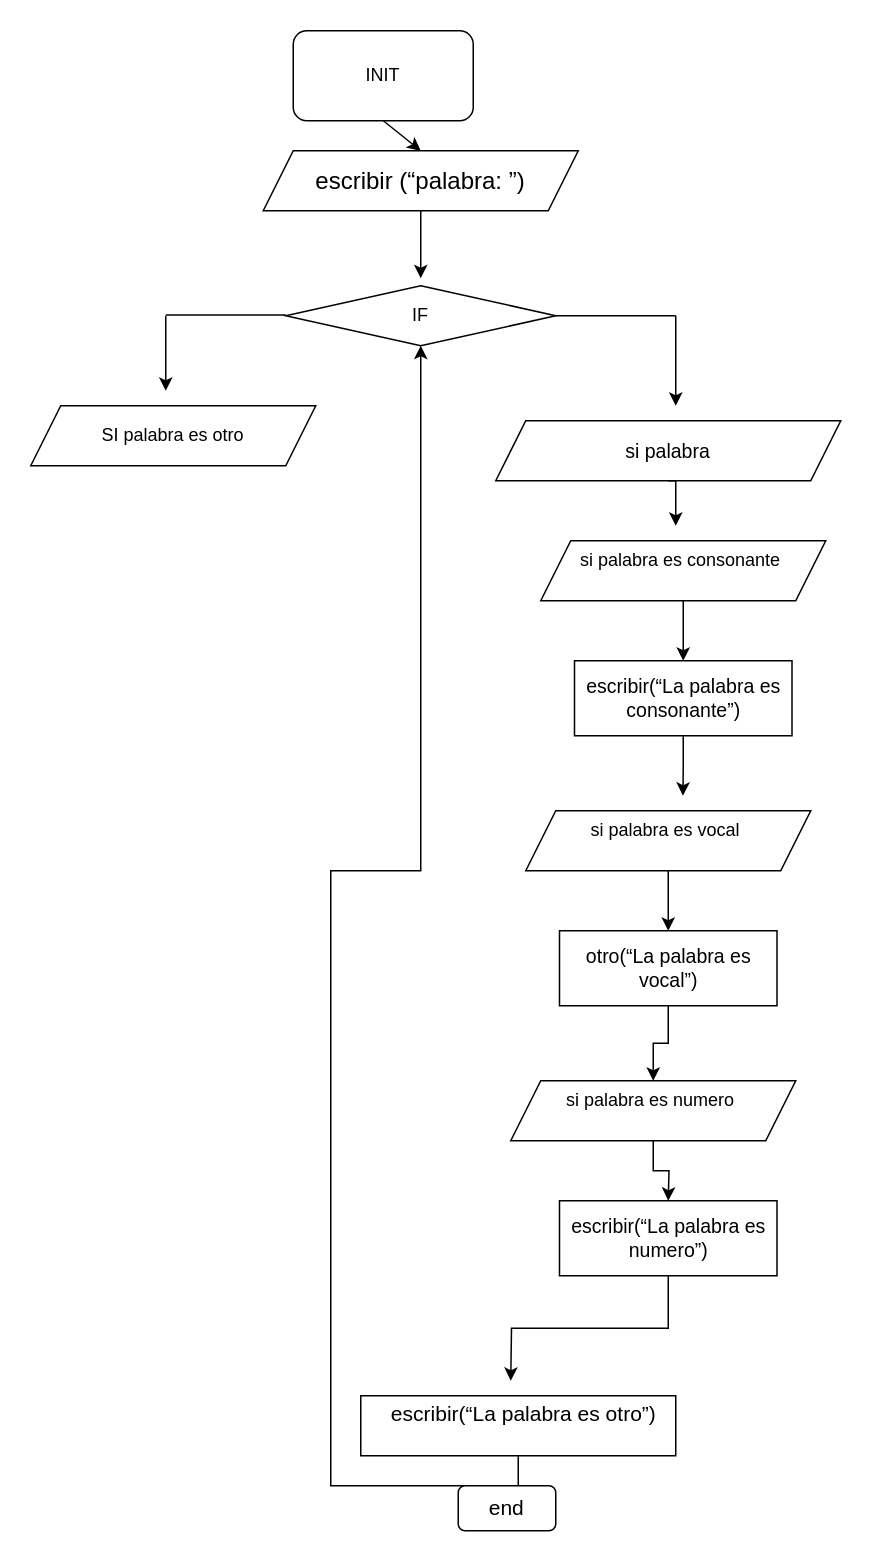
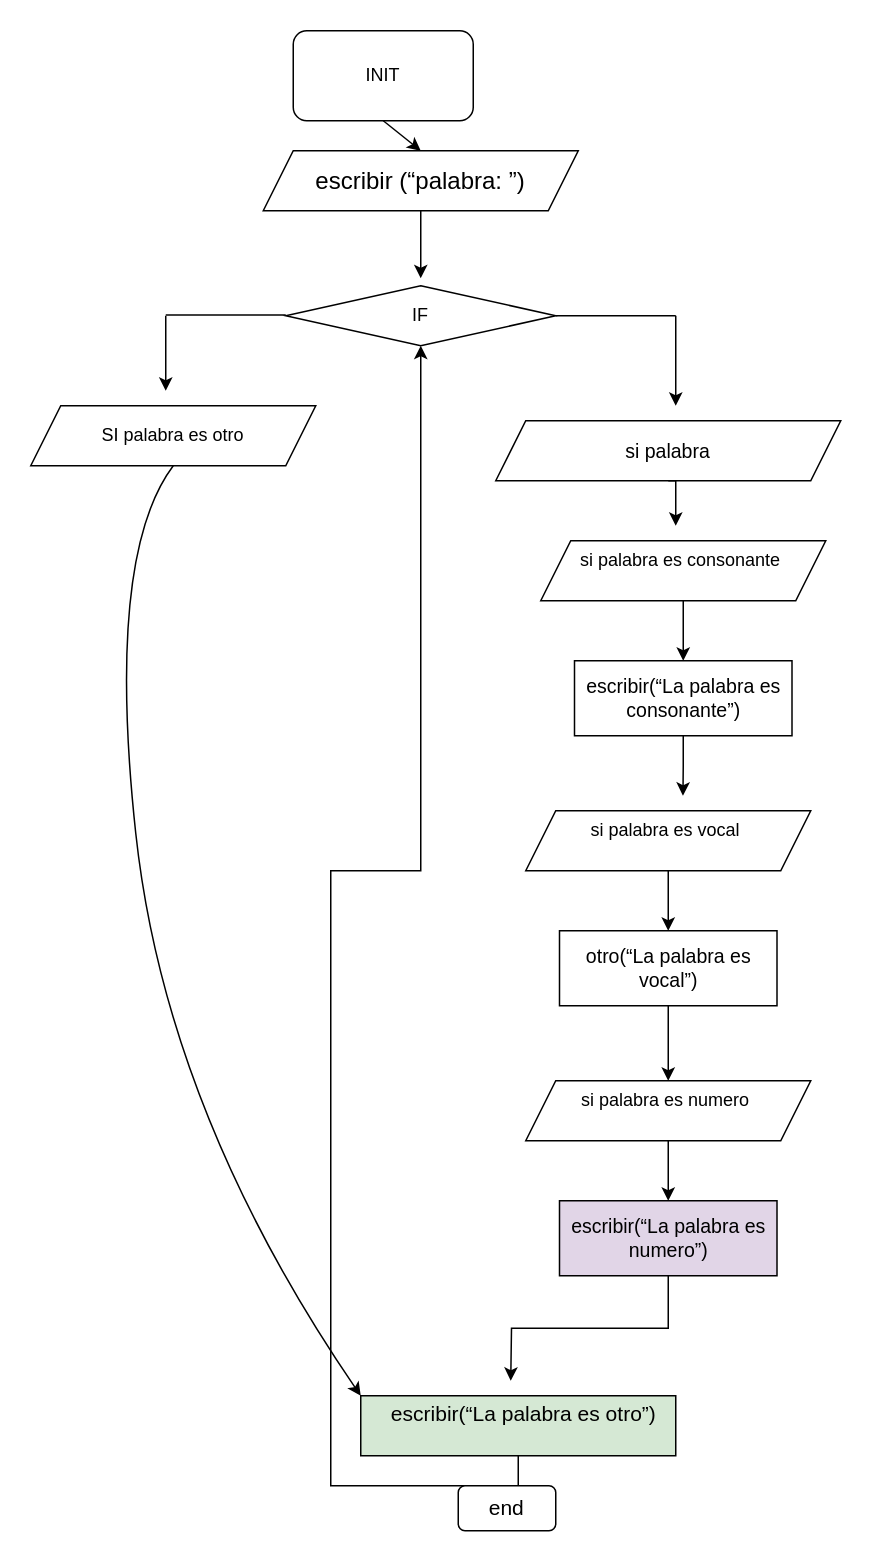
+ <mxCell id="28" value="" style="curved=1;endArrow=classic;html=1;rounded=0;fontSize=14;exitX=0.5;exitY=1;exitDx=0;exitDy=0;entryX=0;entryY=0;entryDx=0;entryDy=0;" parent="1" source="14" target="27" edge="1"><mxGeometry width="50" height="50" relative="1" as="geometry"><mxPoint x="120" y="450" as="sourcePoint" /><mxPoint x="200" y="770" as="targetPoint" /><Array as="points"><mxPoint x="70" y="370" /><mxPoint x="110" y="740" /></Array></mxGeometry></mxCell>
- <mxCell id="21" value="&lt;span style=&quot;font-size: 12px;&quot; id=&quot;docs-internal-guid-3b5fbdbf-7fff-03f5-85fc-6f288ebf0f15&quot;&gt;&lt;p style=&quot;line-height:1.2;margin-top:0pt;margin-bottom:0pt;&quot; dir=&quot;ltr&quot;&gt;&lt;span style=&quot;font-family: Arial; background-color: transparent; font-variant-numeric: normal; font-variant-east-asian: normal; vertical-align: baseline;&quot;&gt;si palabra es numero&amp;nbsp;&lt;/span&gt;&lt;/p&gt;&lt;div&gt;&lt;span style=&quot;font-family: Arial; background-color: transparent; font-variant-numeric: normal; font-variant-east-asian: normal; vertical-align: baseline;&quot;&gt;&lt;br&gt;&lt;/span&gt;&lt;/div&gt;&lt;/span&gt;" style="shape=parallelogram;perimeter=parallelogramPerimeter;whiteSpace=wrap;html=1;fixedSize=1;fontSize=11;" parent="1" vertex="1"><mxGeometry x="340" y="720" width="190" height="40" as="geometry" /></mxCell>
+ <mxCell id="21" value="&lt;span style=&quot;font-size: 12px;&quot; id=&quot;docs-internal-guid-3b5fbdbf-7fff-03f5-85fc-6f288ebf0f15&quot;&gt;&lt;p style=&quot;line-height:1.2;margin-top:0pt;margin-bottom:0pt;&quot; dir=&quot;ltr&quot;&gt;&lt;span style=&quot;font-family: Arial; background-color: transparent; font-variant-numeric: normal; font-variant-east-asian: normal; vertical-align: baseline;&quot;&gt;si palabra es numero&amp;nbsp;&lt;/span&gt;&lt;/p&gt;&lt;div&gt;&lt;span style=&quot;font-family: Arial; background-color: transparent; font-variant-numeric: normal; font-variant-east-asian: normal; vertical-align: baseline;&quot;&gt;&lt;br&gt;&lt;/span&gt;&lt;/div&gt;&lt;/span&gt;" style="shape=parallelogram;perimeter=parallelogramPerimeter;whiteSpace=wrap;html=1;fixedSize=1;fontSize=11;" parent="1" vertex="1"><mxGeometry x="350" y="720" width="190" height="40" as="geometry" /></mxCell>
- <mxCell id="23" value="&lt;span id=&quot;docs-internal-guid-eba7c26c-7fff-d30b-3eae-3051ea7ec871&quot;&gt;&lt;span style=&quot;font-family: Arial; background-color: transparent; font-variant-numeric: normal; font-variant-east-asian: normal; vertical-align: baseline;&quot;&gt;&lt;font style=&quot;font-size: 13px;&quot;&gt;escribir(“La palabra es numero”)&lt;/font&gt;&lt;/span&gt;&lt;/span&gt;" style="rounded=0;whiteSpace=wrap;html=1;fontSize=12;" parent="1" vertex="1"><mxGeometry x="372.5" y="800" width="145" height="50" as="geometry" /></mxCell>
+ <mxCell id="23" value="&lt;span id=&quot;docs-internal-guid-eba7c26c-7fff-d30b-3eae-3051ea7ec871&quot;&gt;&lt;span style=&quot;font-family: Arial; background-color: transparent; font-variant-numeric: normal; font-variant-east-asian: normal; vertical-align: baseline;&quot;&gt;&lt;font style=&quot;font-size: 13px;&quot;&gt;escribir(“La palabra es numero”)&lt;/font&gt;&lt;/span&gt;&lt;/span&gt;" style="rounded=0;whiteSpace=wrap;html=1;fontSize=12;fillColor=#e1d5e7;" parent="1" vertex="1"><mxGeometry x="372.5" y="800" width="145" height="50" as="geometry" /></mxCell>
- <mxCell id="27" value="&lt;span style=&quot;font-size: 14px;&quot; id=&quot;docs-internal-guid-086677df-7fff-83ae-5707-f926cbedaff7&quot;&gt;&lt;p style=&quot;line-height:1.2;margin-top:0pt;margin-bottom:0pt;&quot; dir=&quot;ltr&quot;&gt;&lt;span style=&quot;font-family: Arial; background-color: transparent; font-variant-numeric: normal; font-variant-east-asian: normal; vertical-align: baseline;&quot;&gt;&amp;nbsp;&amp;nbsp;escribir(“La palabra es otro”)&lt;/span&gt;&lt;/p&gt;&lt;div&gt;&lt;span style=&quot;font-family: Arial; background-color: transparent; font-variant-numeric: normal; font-variant-east-asian: normal; vertical-align: baseline;&quot;&gt;&lt;br&gt;&lt;/span&gt;&lt;/div&gt;&lt;/span&gt;" style="rounded=0;whiteSpace=wrap;html=1;fontSize=13;" parent="1" vertex="1"><mxGeometry x="240" y="930" width="210" height="40" as="geometry" /></mxCell>
+ <mxCell id="27" value="&lt;span style=&quot;font-size: 14px;&quot; id=&quot;docs-internal-guid-086677df-7fff-83ae-5707-f926cbedaff7&quot;&gt;&lt;p style=&quot;line-height:1.2;margin-top:0pt;margin-bottom:0pt;&quot; dir=&quot;ltr&quot;&gt;&lt;span style=&quot;font-family: Arial; background-color: transparent; font-variant-numeric: normal; font-variant-east-asian: normal; vertical-align: baseline;&quot;&gt;&amp;nbsp;&amp;nbsp;escribir(“La palabra es otro”)&lt;/span&gt;&lt;/p&gt;&lt;div&gt;&lt;span style=&quot;font-family: Arial; background-color: transparent; font-variant-numeric: normal; font-variant-east-asian: normal; vertical-align: baseline;&quot;&gt;&lt;br&gt;&lt;/span&gt;&lt;/div&gt;&lt;/span&gt;" style="rounded=0;whiteSpace=wrap;html=1;fontSize=13;fillColor=#d5e8d4;" parent="1" vertex="1"><mxGeometry x="240" y="930" width="210" height="40" as="geometry" /></mxCell>
